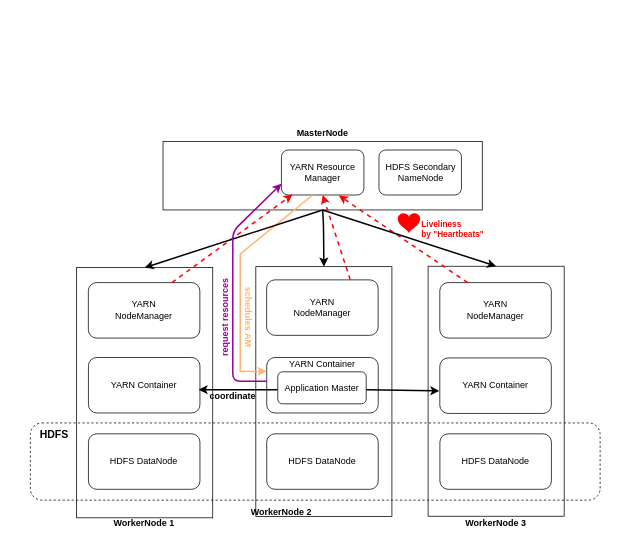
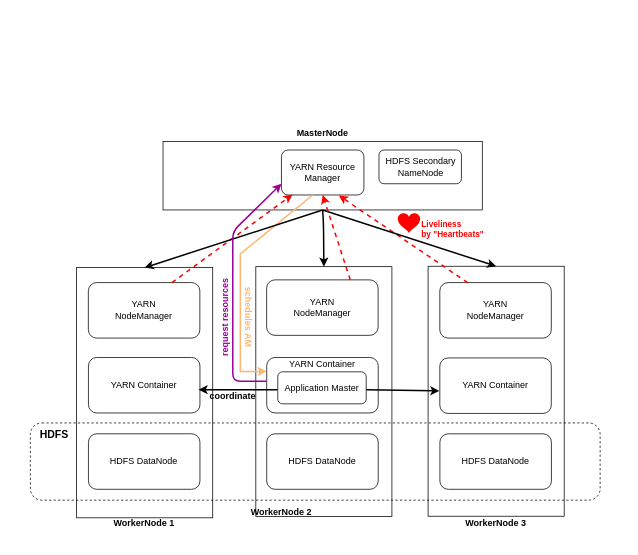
- <mxCell id="7" value="&lt;div align=&quot;center&quot;&gt;HDFS Secondary NameNode&lt;br&gt;&lt;/div&gt;" style="rounded=1;whiteSpace=wrap;html=1;fillColor=none;align=left;fontFamily=Helvetica;" parent="1" vertex="1"><mxGeometry x="505" y="199.45" width="110" height="60" as="geometry" /></mxCell>
+ <mxCell id="7" value="&lt;div align=&quot;center&quot;&gt;HDFS Secondary NameNode&lt;br&gt;&lt;/div&gt;" style="rounded=1;whiteSpace=wrap;html=1;fillColor=none;align=left;fontFamily=Helvetica;" parent="1" vertex="1"><mxGeometry x="505" y="199.45" width="110" height="45" as="geometry" /></mxCell>
